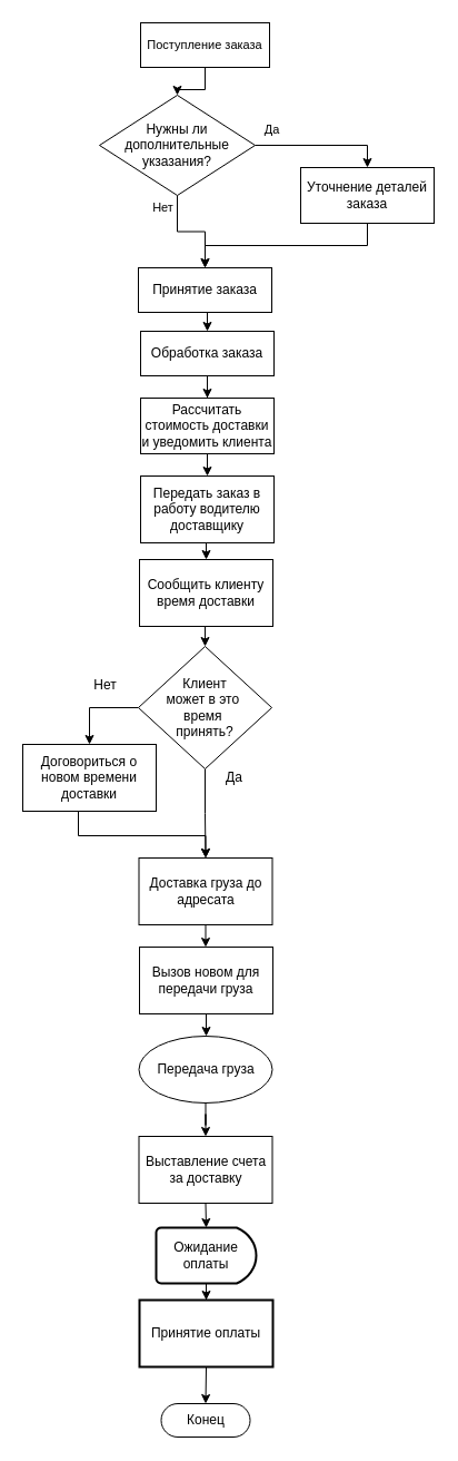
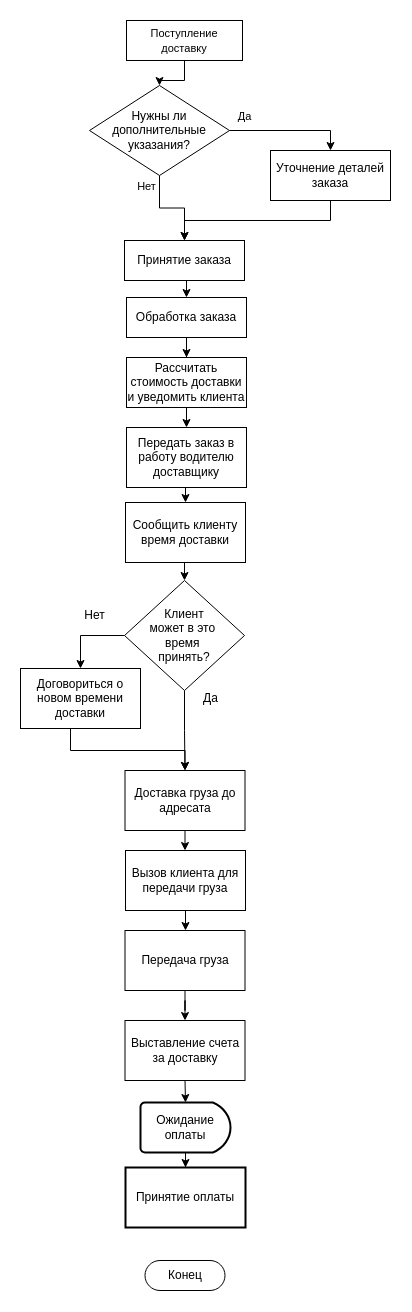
- <mxCell id="3" value="&lt;font face=&quot;Arial&quot;&gt;&lt;span style=&quot;font-size: 11px;&quot;&gt;Поступление заказа&lt;/span&gt;&lt;/font&gt;" style="rounded=0;whiteSpace=wrap;html=1;" parent="1" vertex="1"><mxGeometry x="126" y="20" width="116" height="40" as="geometry" /></mxCell>
+ <mxCell id="3" value="&lt;font face=&quot;Arial&quot;&gt;&lt;span style=&quot;font-size: 11px;&quot;&gt;Поступление доставку&lt;/span&gt;&lt;/font&gt;" style="rounded=0;whiteSpace=wrap;html=1;" parent="1" vertex="1"><mxGeometry x="126" y="20" width="116" height="40" as="geometry" /></mxCell>
- <mxCell id="24" value="Вызов новом для передачи груза" style="rounded=0;whiteSpace=wrap;html=1;" parent="1" vertex="1"><mxGeometry x="125" y="850" width="120" height="60" as="geometry" /></mxCell>
+ <mxCell id="24" value="Вызов клиента для передачи груза" style="rounded=0;whiteSpace=wrap;html=1;" parent="1" vertex="1"><mxGeometry x="125" y="850" width="120" height="60" as="geometry" /></mxCell>
- <mxCell id="26" value="Передача груза" style="ellipse;whiteSpace=wrap;html=1;" parent="1" vertex="1"><mxGeometry x="124.5" y="930" width="120" height="60" as="geometry" /></mxCell>
+ <mxCell id="26" value="Передача груза" style="whiteSpace=wrap;html=1;rounded=0;" parent="1" vertex="1"><mxGeometry x="124.5" y="930" width="120" height="60" as="geometry" /></mxCell>
- <mxCell id="18" style="edgeStyle=orthogonalEdgeStyle;rounded=0;orthogonalLoop=1;jettySize=auto;html=1;exitX=0.5;exitY=1;exitDx=0;exitDy=0;entryX=0.5;entryY=0.5;entryDx=0;entryDy=-15;entryPerimeter=0;" parent="1" target="17" edge="1" source="31"><mxGeometry relative="1" as="geometry"><mxPoint x="184.5" y="1240" as="sourcePoint" /></mxGeometry></mxCell>
